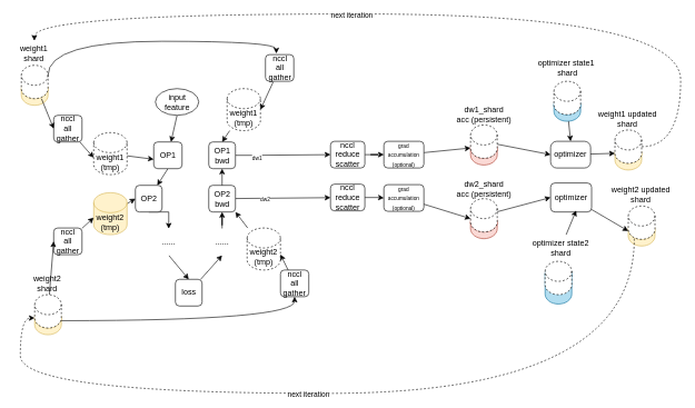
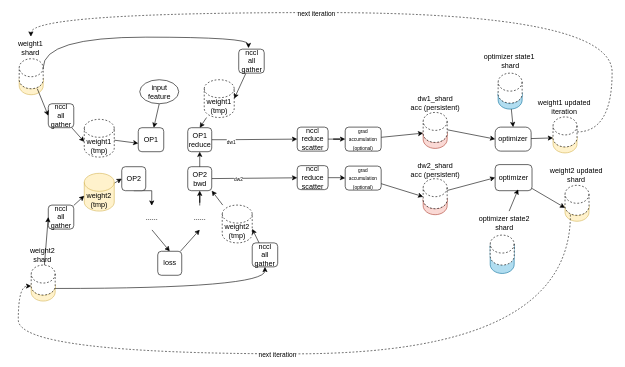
- <mxCell id="45" value="&lt;div&gt;weight1 updated&lt;/div&gt;&lt;div&gt;shard&lt;br&gt;&lt;/div&gt;" style="text;html=1;align=center;verticalAlign=middle;resizable=0;points=[];autosize=1;strokeColor=none;fillColor=none;" vertex="1" parent="42"><mxGeometry width="110" height="40" as="geometry" /></mxCell>
+ <mxCell id="45" value="&lt;div&gt;weight1 updated&lt;/div&gt;&lt;div&gt;iteration&lt;br&gt;&lt;/div&gt;" style="text;html=1;align=center;verticalAlign=middle;resizable=0;points=[];autosize=1;strokeColor=none;fillColor=none;" vertex="1" parent="42"><mxGeometry width="110" height="40" as="geometry" /></mxCell>
- <mxCell id="17" value="&lt;div&gt;OP1&lt;/div&gt;&lt;div&gt;bwd&lt;/div&gt;" style="rounded=1;whiteSpace=wrap;html=1;" vertex="1" parent="1"><mxGeometry x="312.5" y="212" width="40" height="40" as="geometry" /></mxCell>
+ <mxCell id="17" value="&lt;div&gt;OP1&lt;/div&gt;&lt;div&gt;reduce&lt;/div&gt;" style="rounded=1;whiteSpace=wrap;html=1;" vertex="1" parent="1"><mxGeometry x="312.5" y="212" width="40" height="40" as="geometry" /></mxCell>
- <mxCell id="2" style="rounded=0;orthogonalLoop=1;jettySize=auto;html=1;exitX=0.5;exitY=1;exitDx=0;exitDy=0;" edge="1" parent="1" source="3" target="5"><mxGeometry relative="1" as="geometry" /></mxCell>
